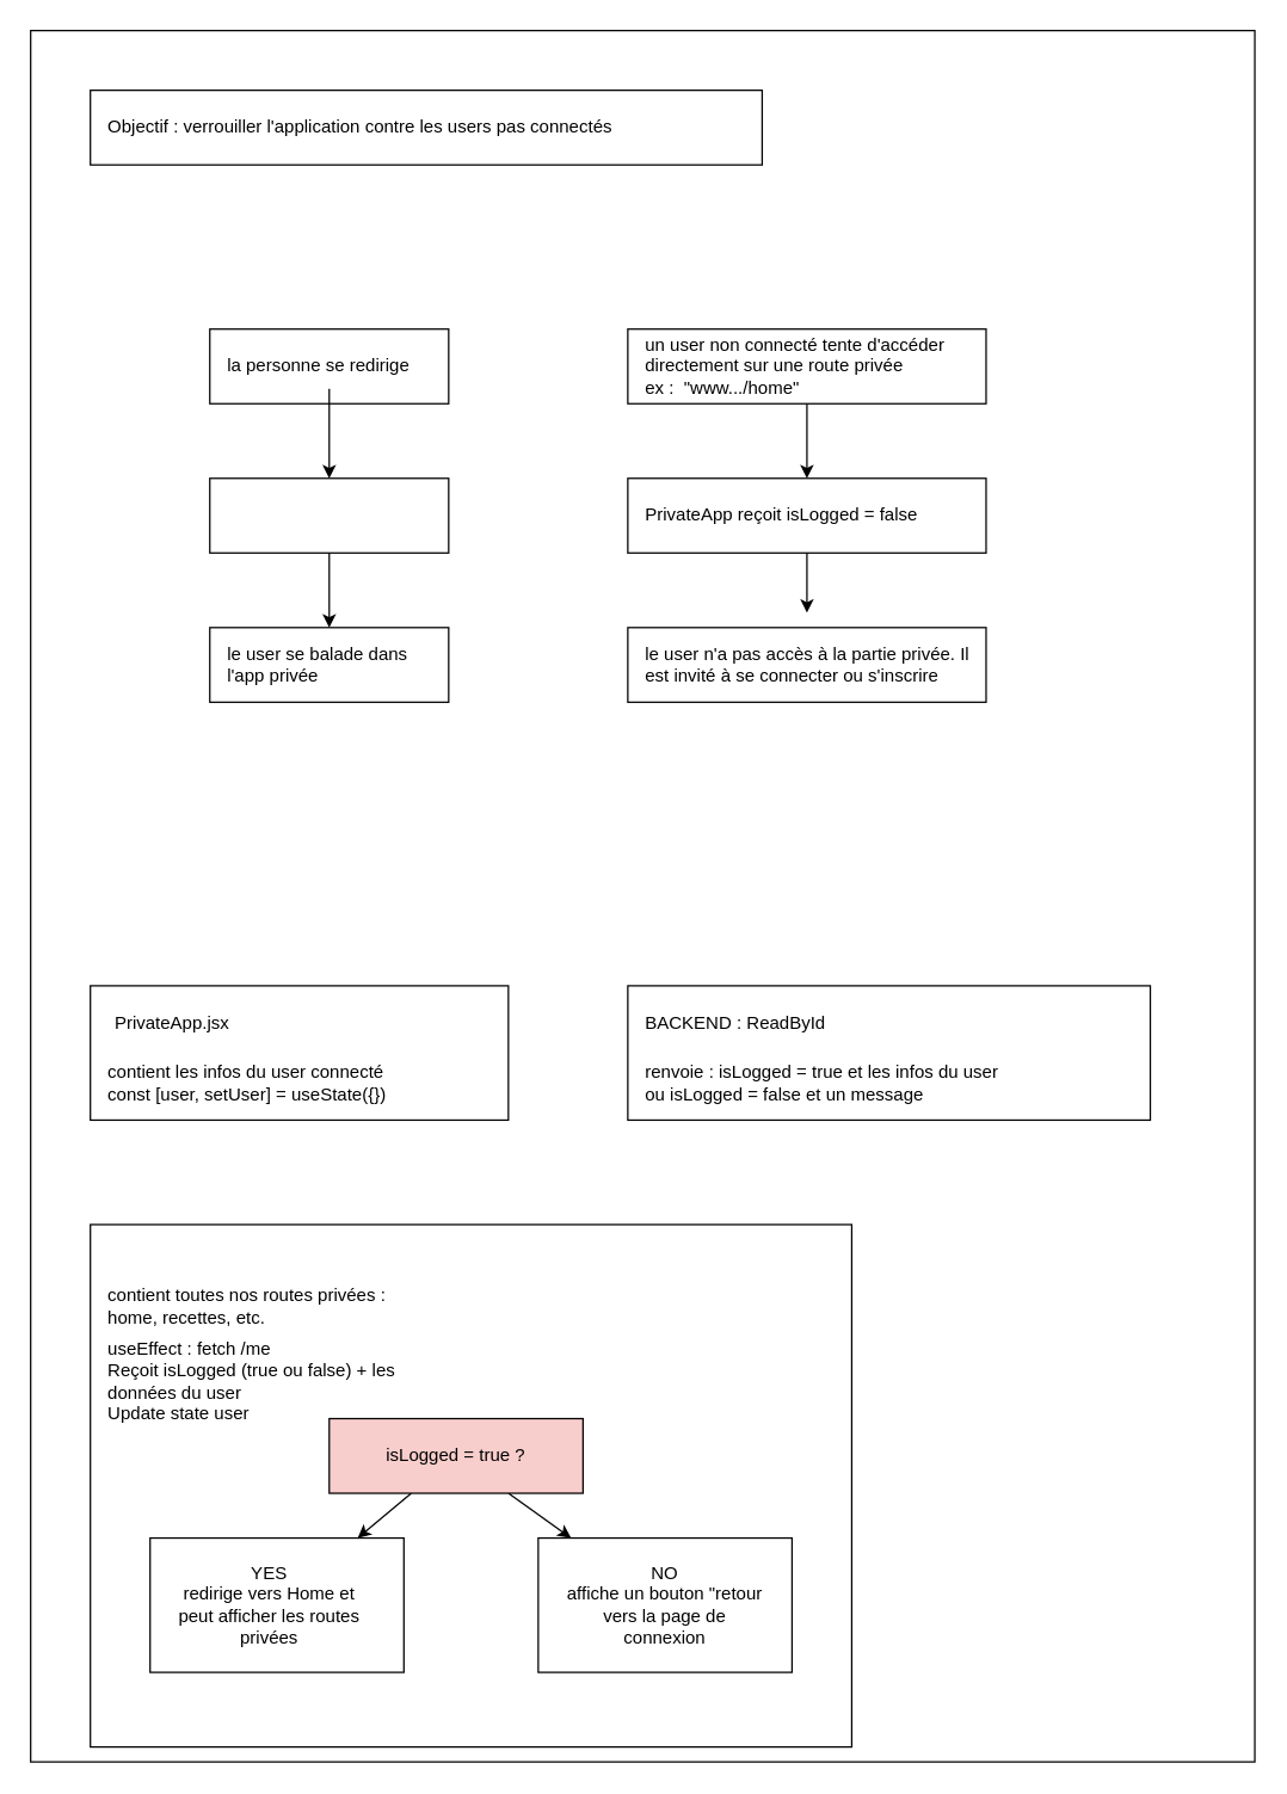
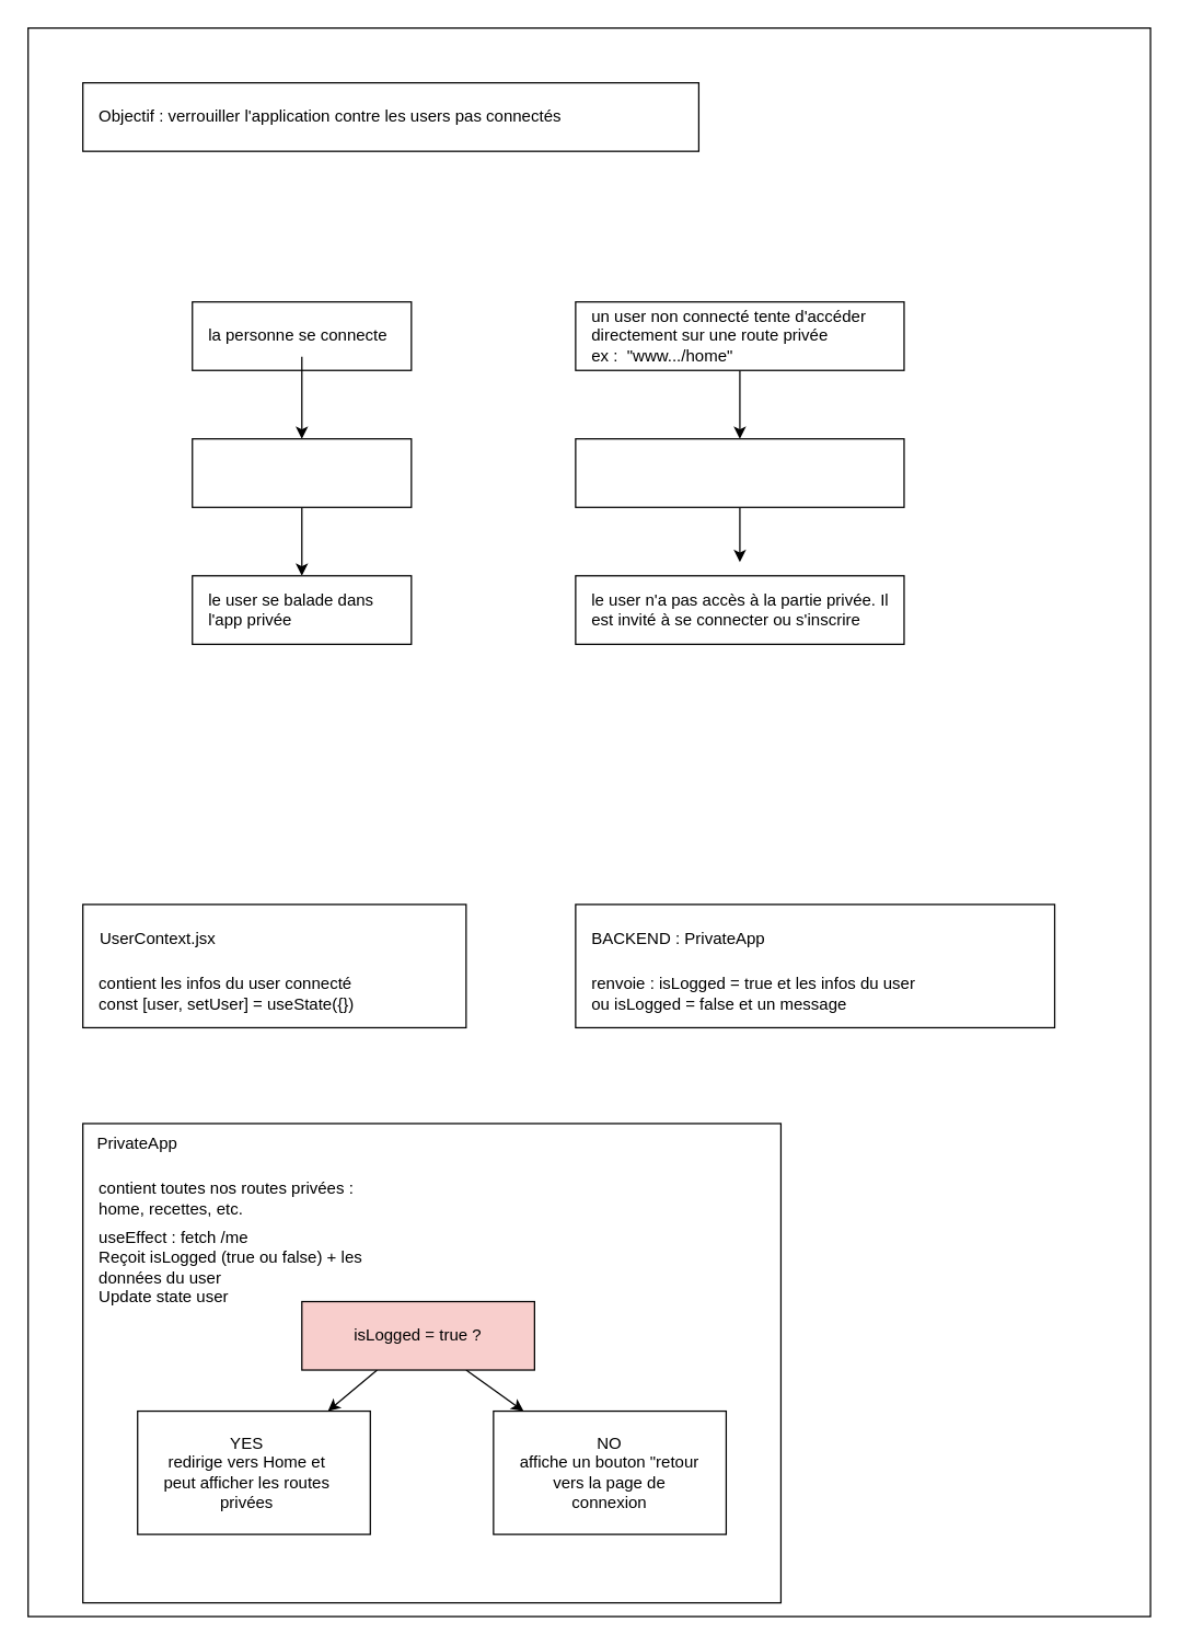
- <mxCell id="25" value="la personne se redirige" style="text;html=1;strokeColor=none;fillColor=none;align=left;verticalAlign=middle;whiteSpace=wrap;rounded=0;" vertex="1" parent="1"><mxGeometry x="150" y="230" width="140" height="30" as="geometry" /></mxCell>
+ <mxCell id="25" value="la personne se connecte" style="text;html=1;strokeColor=none;fillColor=none;align=left;verticalAlign=middle;whiteSpace=wrap;rounded=0;" vertex="1" parent="1"><mxGeometry x="150" y="230" width="140" height="30" as="geometry" /></mxCell>
- <mxCell id="35" value="PrivateApp reçoit isLogged = false" style="text;html=1;strokeColor=none;fillColor=none;align=left;verticalAlign=middle;whiteSpace=wrap;rounded=0;" vertex="1" parent="1"><mxGeometry x="430" y="330" width="230" height="30" as="geometry" /></mxCell>
- <mxCell id="16" value="PrivateApp.jsx" style="text;html=1;strokeColor=none;fillColor=none;align=center;verticalAlign=middle;whiteSpace=wrap;rounded=0;" parent="1" vertex="1"><mxGeometry x="70" y="670" width="90" height="30" as="geometry" /></mxCell>
+ <mxCell id="16" value="UserContext.jsx" style="text;html=1;strokeColor=none;fillColor=none;align=center;verticalAlign=middle;whiteSpace=wrap;rounded=0;" parent="1" vertex="1"><mxGeometry x="70" y="670" width="90" height="30" as="geometry" /></mxCell>
- <mxCell id="19" value="BACKEND : ReadById" style="text;html=1;strokeColor=none;fillColor=none;align=left;verticalAlign=middle;whiteSpace=wrap;rounded=0;" parent="1" vertex="1"><mxGeometry x="430" y="670" width="160" height="30" as="geometry" /></mxCell>
+ <mxCell id="19" value="BACKEND : PrivateApp" style="text;html=1;strokeColor=none;fillColor=none;align=left;verticalAlign=middle;whiteSpace=wrap;rounded=0;" parent="1" vertex="1"><mxGeometry x="430" y="670" width="160" height="30" as="geometry" /></mxCell>
+ <mxCell id="5" value="PrivateApp" style="text;html=1;strokeColor=none;fillColor=none;align=center;verticalAlign=middle;whiteSpace=wrap;rounded=0;" parent="3" vertex="1"><mxGeometry x="10" width="60" height="30" as="geometry" /></mxCell>
